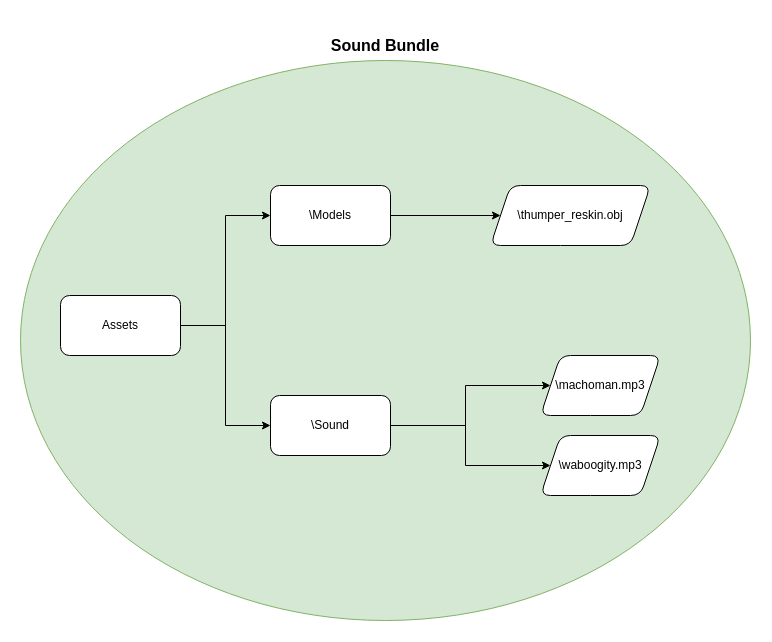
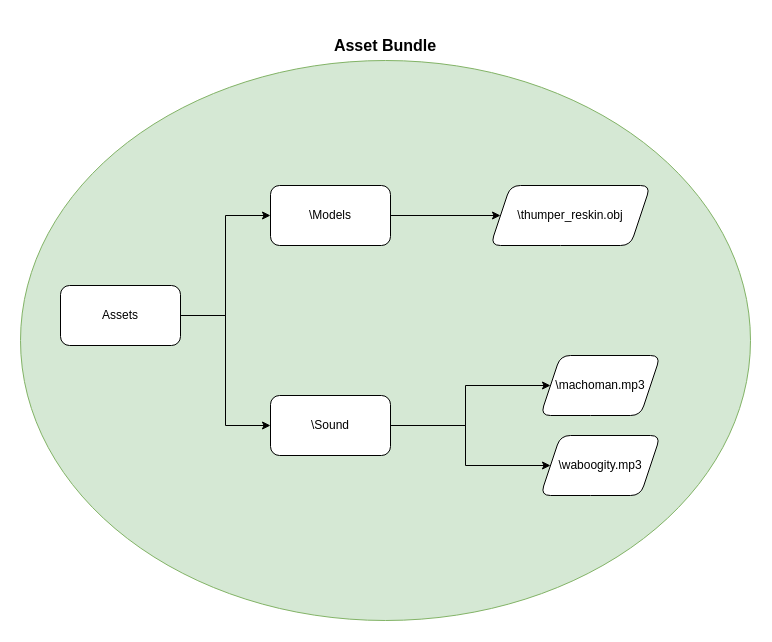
- <mxCell id="10" value="&lt;font style=&quot;font-size: 16px;&quot;&gt;Sound Bundle&lt;/font&gt;" style="text;html=1;strokeColor=none;fillColor=none;align=center;verticalAlign=middle;whiteSpace=wrap;rounded=0;fontStyle=1" vertex="1" parent="1"><mxGeometry x="320" y="20" width="130" height="50" as="geometry" /></mxCell>
+ <mxCell id="10" value="&lt;font style=&quot;font-size: 16px;&quot;&gt;Asset Bundle&lt;/font&gt;" style="text;html=1;strokeColor=none;fillColor=none;align=center;verticalAlign=middle;whiteSpace=wrap;rounded=0;fontStyle=1" vertex="1" parent="1"><mxGeometry x="320" y="20" width="130" height="50" as="geometry" /></mxCell>
- <mxCell id="14" value="Assets" style="rounded=1;whiteSpace=wrap;html=1;" vertex="1" parent="1"><mxGeometry x="60" y="295" width="120" height="60" as="geometry" /></mxCell>
+ <mxCell id="14" value="Assets" style="rounded=1;whiteSpace=wrap;html=1;" vertex="1" parent="1"><mxGeometry x="60" y="285" width="120" height="60" as="geometry" /></mxCell>
